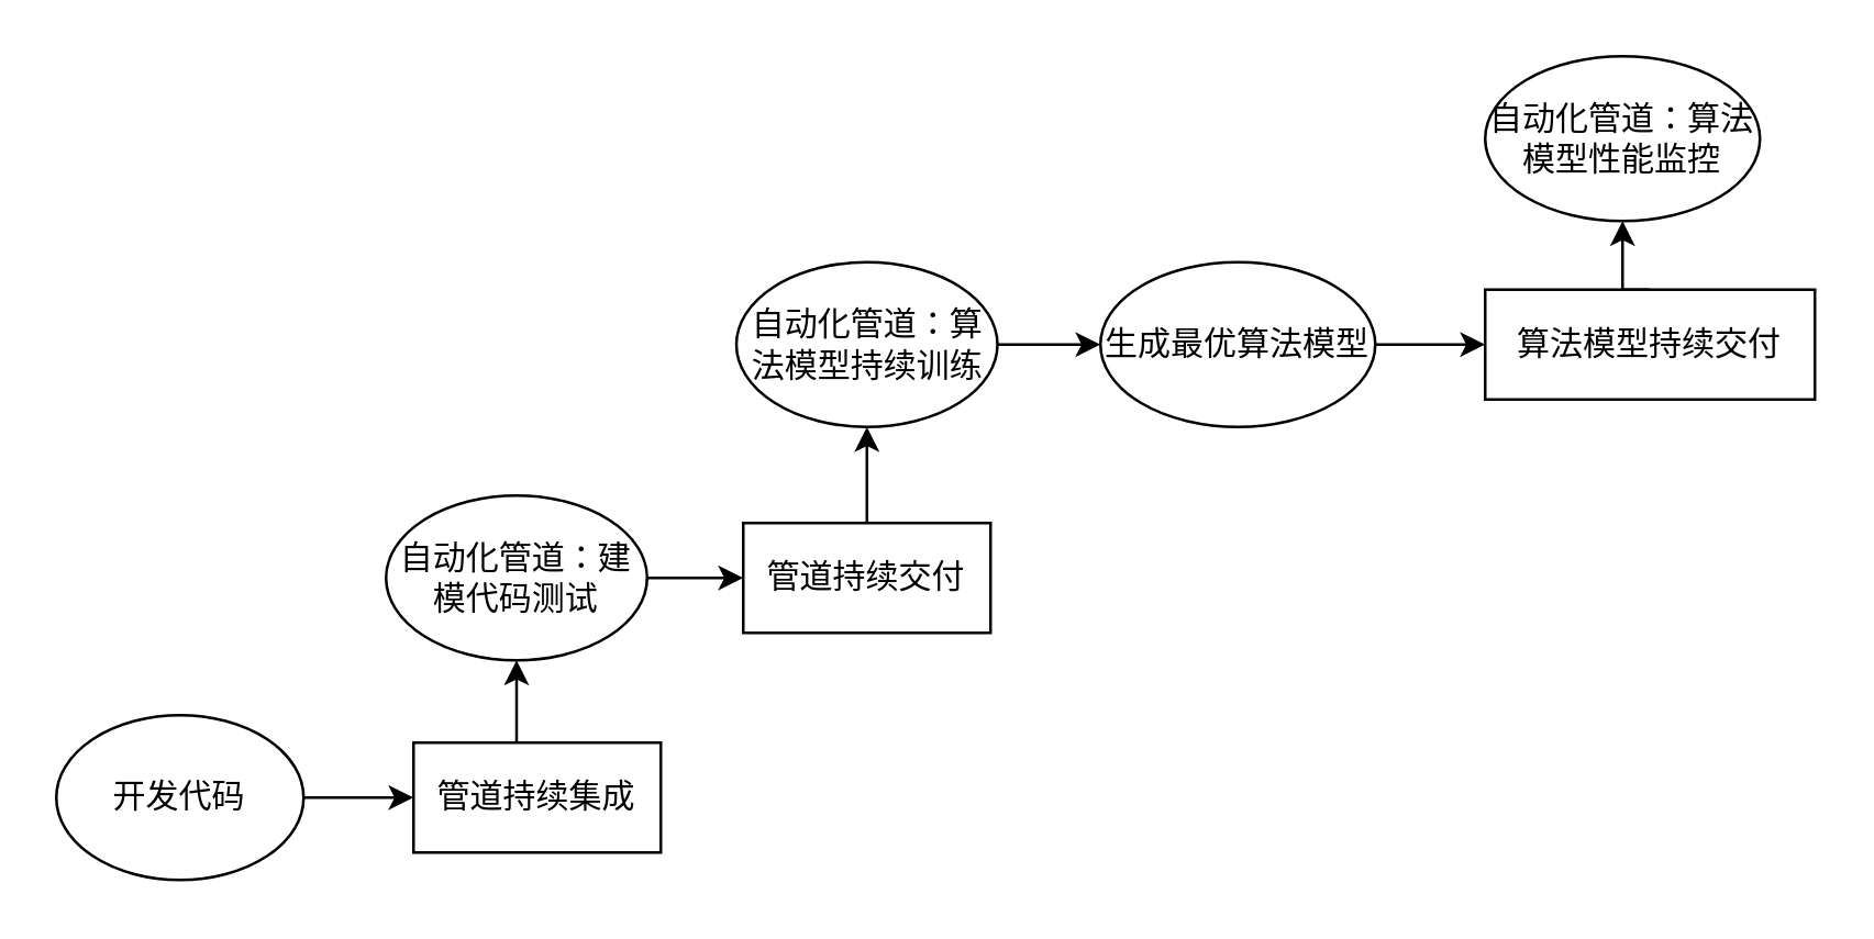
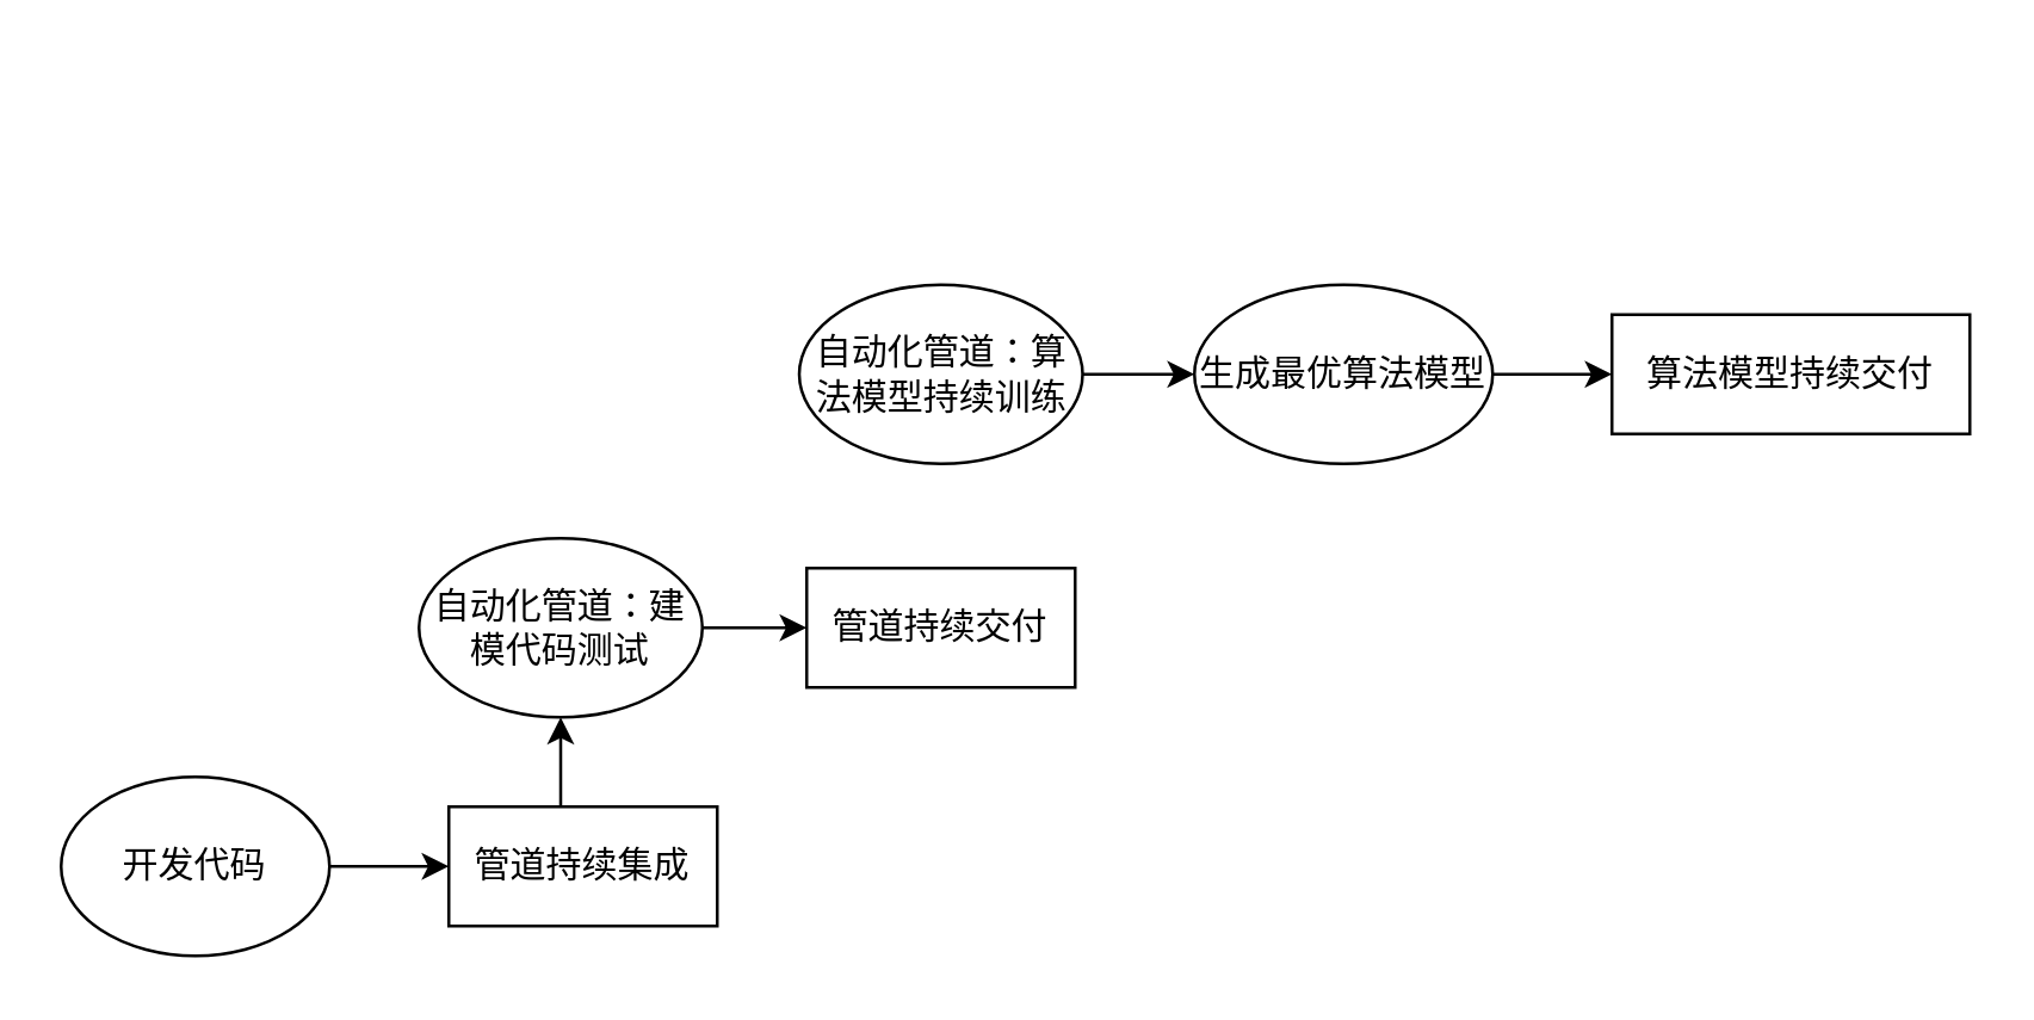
- <mxCell id="16" value="&lt;div&gt;自动化管道：算法模型性能监控&lt;/div&gt;" style="ellipse;whiteSpace=wrap;html=1;" vertex="1" parent="1"><mxGeometry x="540" y="20" width="100" height="60" as="geometry" /></mxCell>
- <mxCell id="6" style="edgeStyle=orthogonalEdgeStyle;rounded=0;orthogonalLoop=1;jettySize=auto;html=1;exitX=0.5;exitY=0;exitDx=0;exitDy=0;entryX=0.5;entryY=1;entryDx=0;entryDy=0;" edge="1" parent="1" source="7" target="16"><mxGeometry relative="1" as="geometry" /></mxCell>
- <mxCell id="4" style="edgeStyle=orthogonalEdgeStyle;rounded=0;orthogonalLoop=1;jettySize=auto;html=1;exitX=0.5;exitY=0;exitDx=0;exitDy=0;entryX=0.5;entryY=1;entryDx=0;entryDy=0;" edge="1" parent="1" source="5" target="13"><mxGeometry relative="1" as="geometry" /></mxCell>
